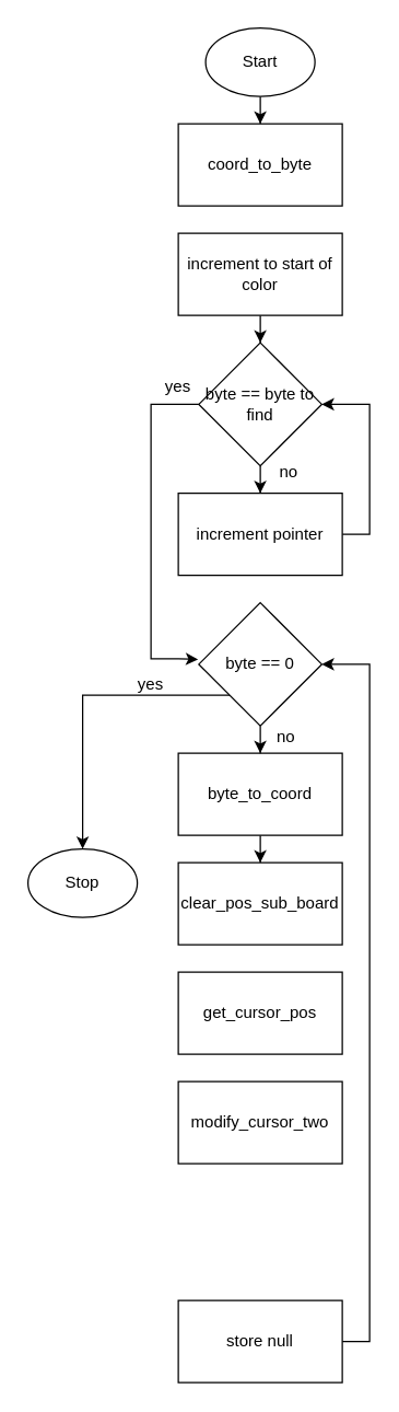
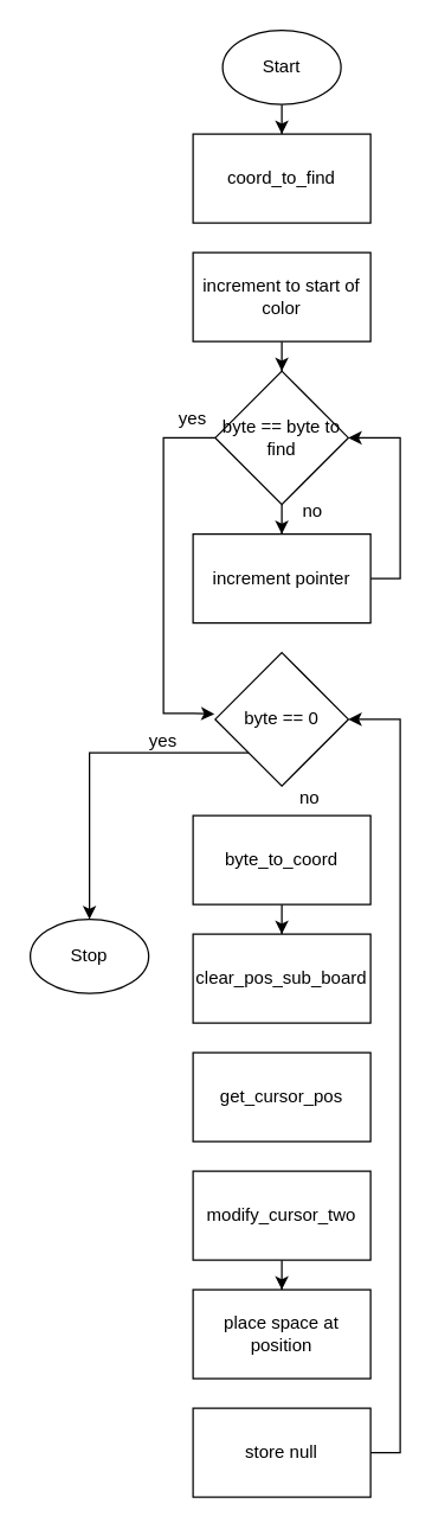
- <mxCell id="4" value="coord_to_byte" style="rounded=0;whiteSpace=wrap;html=1;" vertex="1" parent="1"><mxGeometry x="130" y="90" width="120" height="60" as="geometry" /></mxCell>
+ <mxCell id="4" value="coord_to_find" style="rounded=0;whiteSpace=wrap;html=1;" vertex="1" parent="1"><mxGeometry x="130" y="90" width="120" height="60" as="geometry" /></mxCell>
- <mxCell id="14" style="edgeStyle=orthogonalEdgeStyle;rounded=0;orthogonalLoop=1;jettySize=auto;html=1;" edge="1" parent="1" source="16" target="13"><mxGeometry relative="1" as="geometry" /></mxCell>
+ <mxCell id="19" style="edgeStyle=orthogonalEdgeStyle;rounded=0;orthogonalLoop=1;jettySize=auto;html=1;entryX=0.5;entryY=0;entryDx=0;entryDy=0;" edge="1" parent="1" source="20" target="21"><mxGeometry relative="1" as="geometry" /></mxCell>
+ <mxCell id="21" value="place space at position" style="rounded=0;whiteSpace=wrap;html=1;" vertex="1" parent="1"><mxGeometry x="130" y="870" width="120" height="60" as="geometry" /></mxCell>
